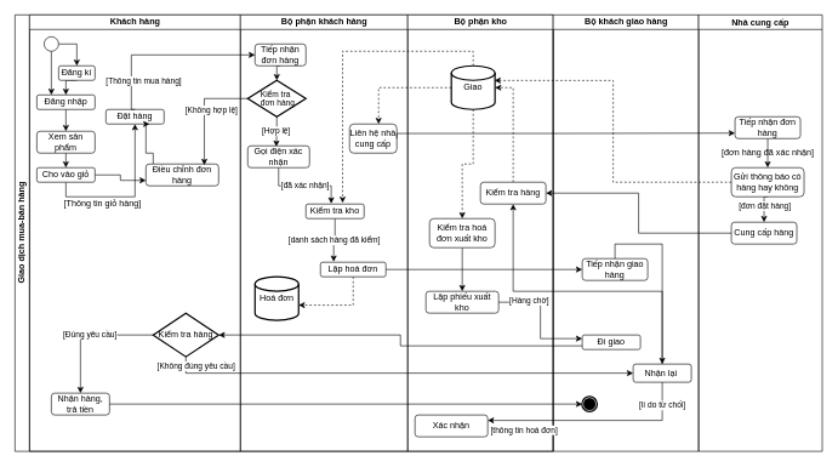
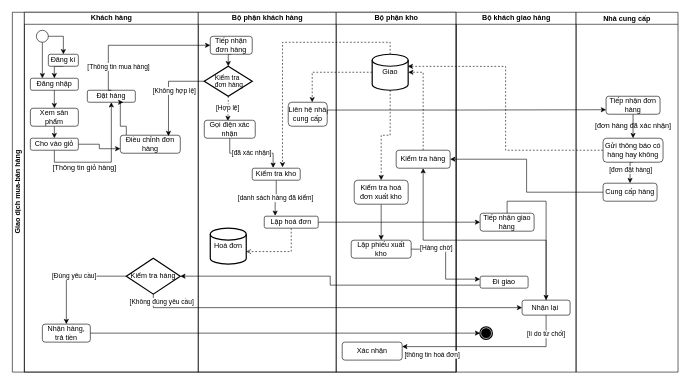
- <mxCell id="18" value="[Hợp lệ]" style="edgeStyle=orthogonalEdgeStyle;rounded=0;orthogonalLoop=1;jettySize=auto;html=1;exitX=0.5;exitY=1;exitDx=0;exitDy=0;exitPerimeter=0;entryX=0.461;entryY=0.043;entryDx=0;entryDy=0;entryPerimeter=0;" edge="1" parent="15" source="19" target="21"><mxGeometry relative="1" as="geometry" /></mxCell>
+ <mxCell id="18" value="[Hợp lệ]" style="edgeStyle=orthogonalEdgeStyle;rounded=0;orthogonalLoop=1;jettySize=auto;html=1;exitX=0.5;exitY=1;exitDx=0;exitDy=0;exitPerimeter=0;entryX=0.461;entryY=0.043;entryDx=0;entryDy=0;entryPerimeter=0;dashed=1;" edge="1" parent="15" source="19" target="21"><mxGeometry relative="1" as="geometry" /></mxCell>
- <mxCell id="24" style="edgeStyle=orthogonalEdgeStyle;rounded=0;orthogonalLoop=1;jettySize=auto;html=1;exitX=0.5;exitY=1;exitDx=0;exitDy=0;entryX=1;entryY=0.65;entryDx=0;entryDy=0;entryPerimeter=0;dashed=1;" edge="1" parent="15" source="25" target="26"><mxGeometry relative="1" as="geometry" /></mxCell>
+ <mxCell id="24" style="edgeStyle=orthogonalEdgeStyle;rounded=0;orthogonalLoop=1;jettySize=auto;html=1;exitX=0.5;exitY=1;exitDx=0;exitDy=0;entryX=1;entryY=0.65;entryDx=0;entryDy=0;entryPerimeter=0;dashed=1;endArrow=open;" edge="1" parent="15" source="25" target="26"><mxGeometry relative="1" as="geometry" /></mxCell>
